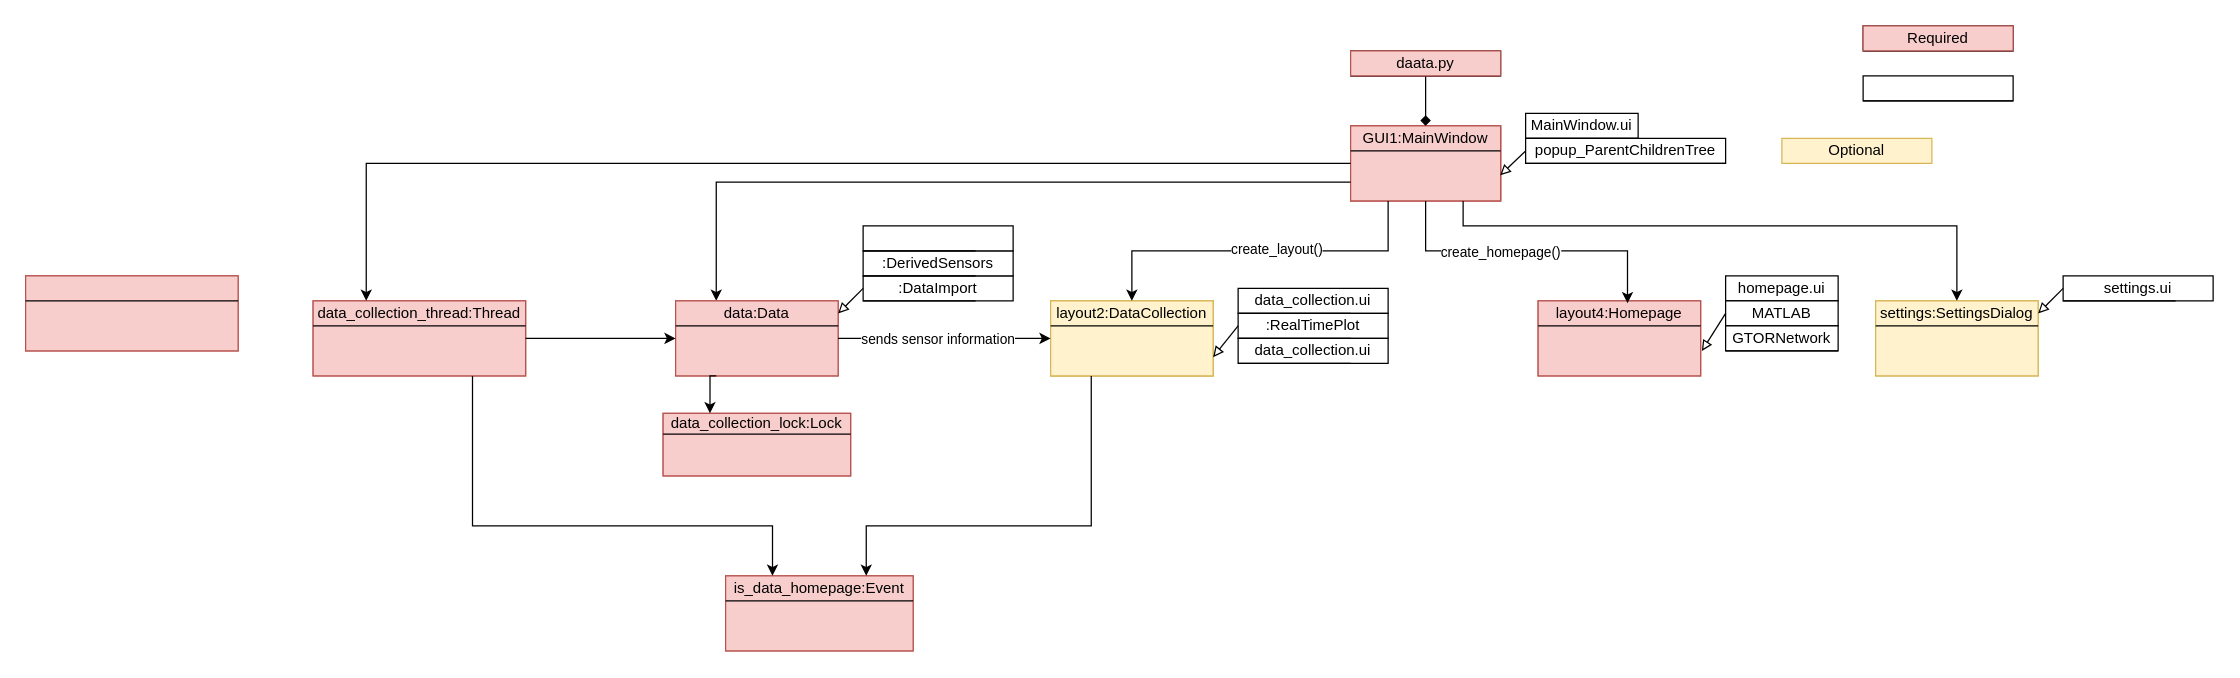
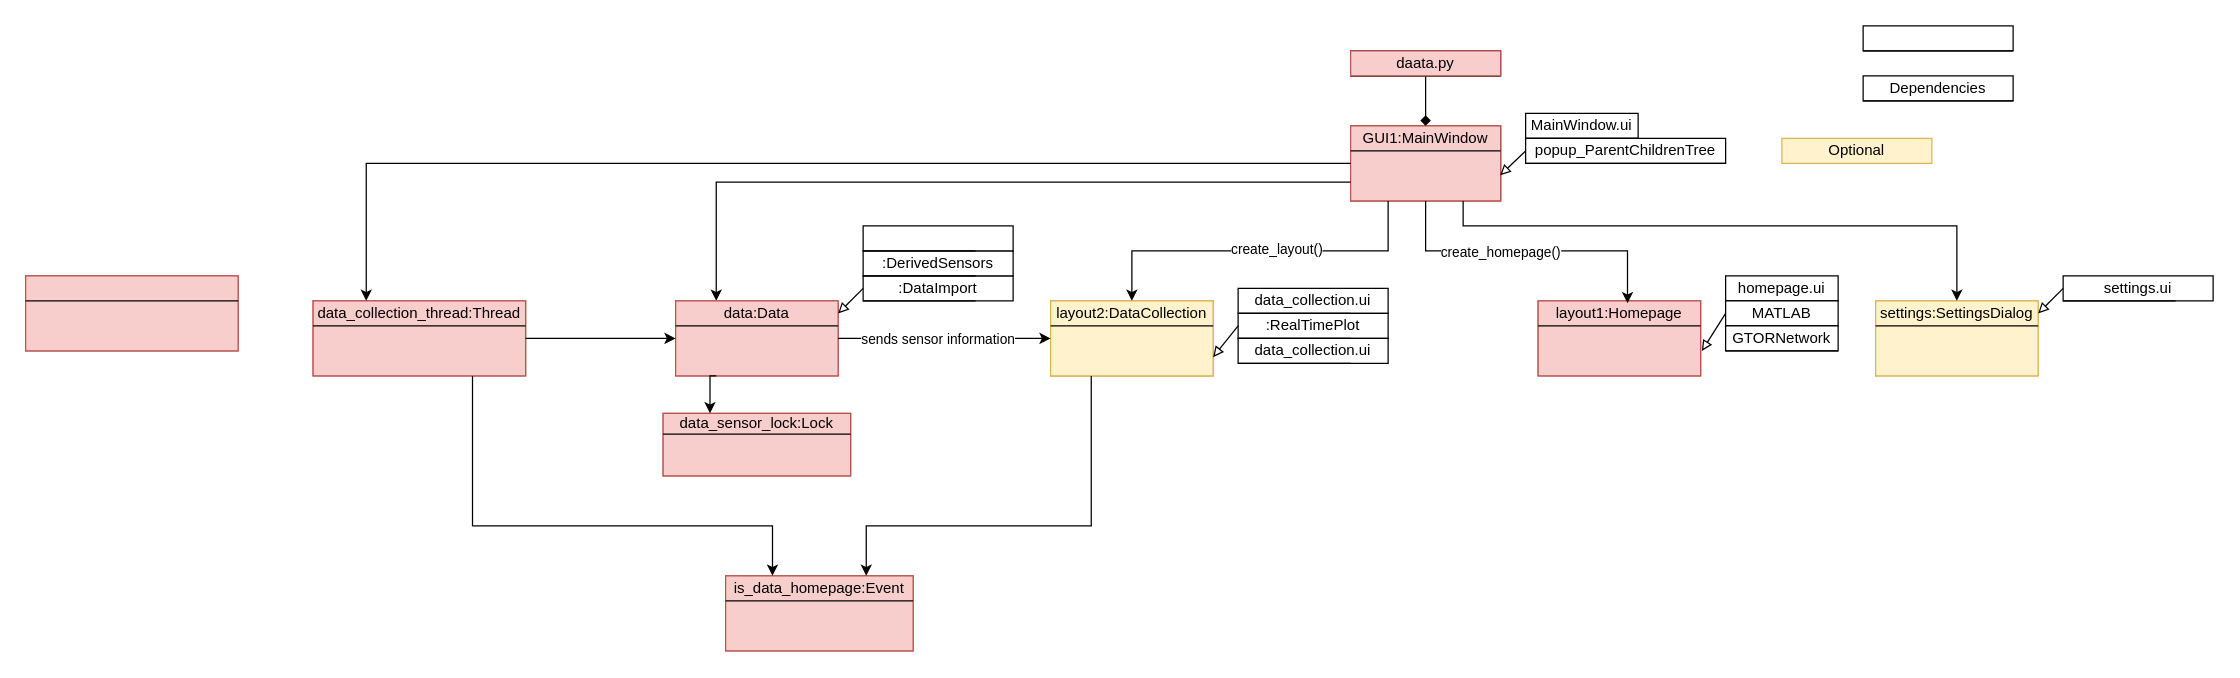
- <mxCell id="151" value="Required" style="text;html=1;strokeColor=#b85450;fillColor=#f8cecc;align=center;verticalAlign=middle;whiteSpace=wrap;rounded=0;" vertex="1" parent="148"><mxGeometry width="120" height="20" as="geometry" /></mxCell>
+ <mxCell id="158" value="Dependencies" style="text;html=1;strokeColor=none;fillColor=none;align=center;verticalAlign=middle;whiteSpace=wrap;rounded=0;" vertex="1" parent="155"><mxGeometry width="120" height="20" as="geometry" /></mxCell>
- <mxCell id="11" value="layout4:Homepage" style="text;html=1;strokeColor=none;fillColor=none;align=center;verticalAlign=middle;whiteSpace=wrap;rounded=0;" vertex="1" parent="8"><mxGeometry width="130" height="20" as="geometry" /></mxCell>
+ <mxCell id="11" value="layout1:Homepage" style="text;html=1;strokeColor=none;fillColor=none;align=center;verticalAlign=middle;whiteSpace=wrap;rounded=0;" vertex="1" parent="8"><mxGeometry width="130" height="20" as="geometry" /></mxCell>
- <mxCell id="114" value="data_collection_lock:Lock" style="text;html=1;strokeColor=none;fillColor=none;align=center;verticalAlign=middle;whiteSpace=wrap;rounded=0;" vertex="1" parent="111"><mxGeometry width="150" height="16.667" as="geometry" /></mxCell>
+ <mxCell id="114" value="data_sensor_lock:Lock" style="text;html=1;strokeColor=none;fillColor=none;align=center;verticalAlign=middle;whiteSpace=wrap;rounded=0;" vertex="1" parent="111"><mxGeometry width="150" height="16.667" as="geometry" /></mxCell>
